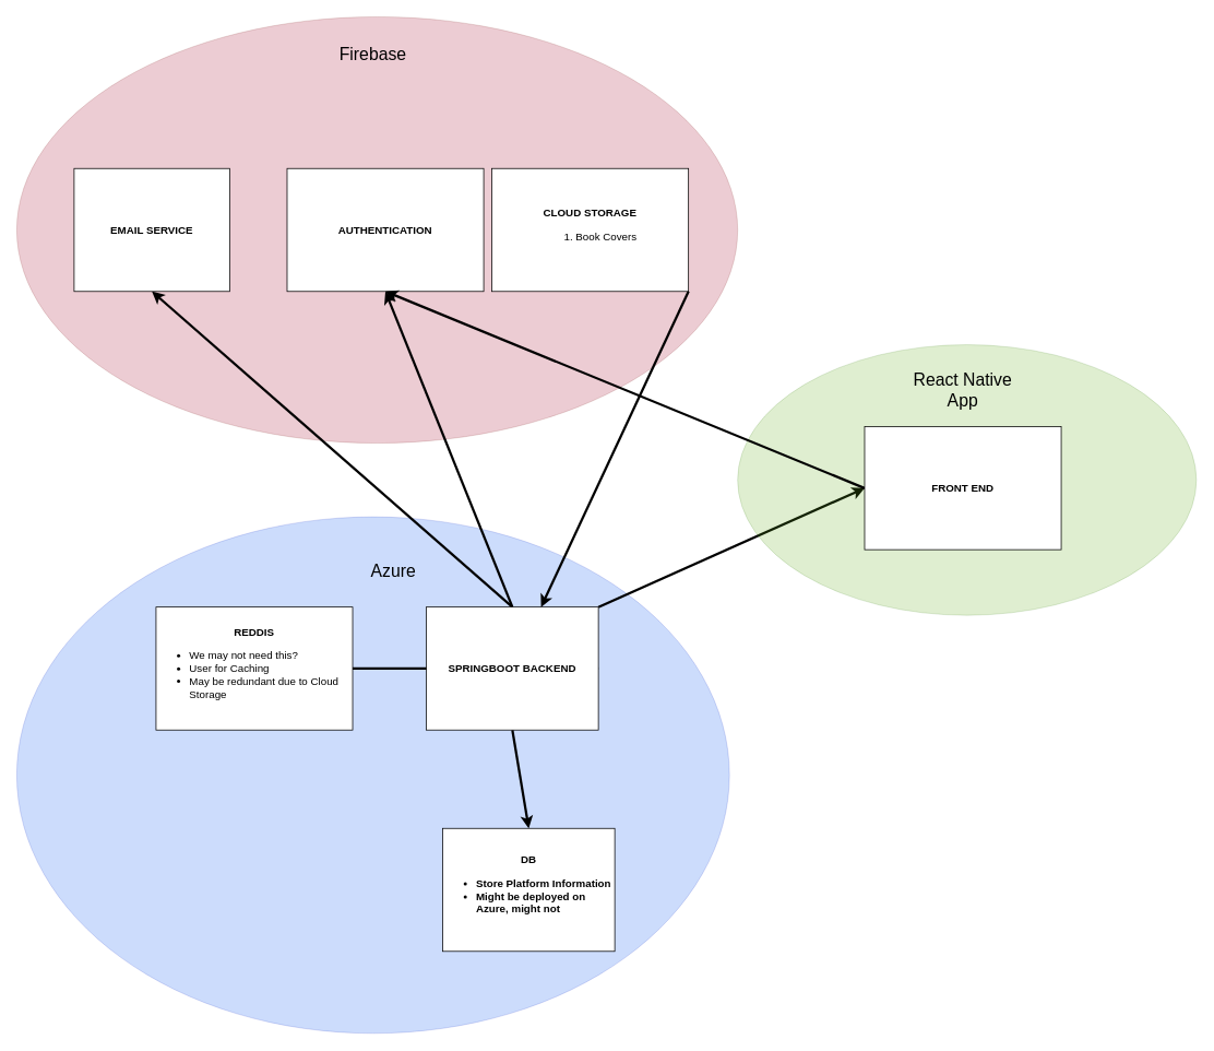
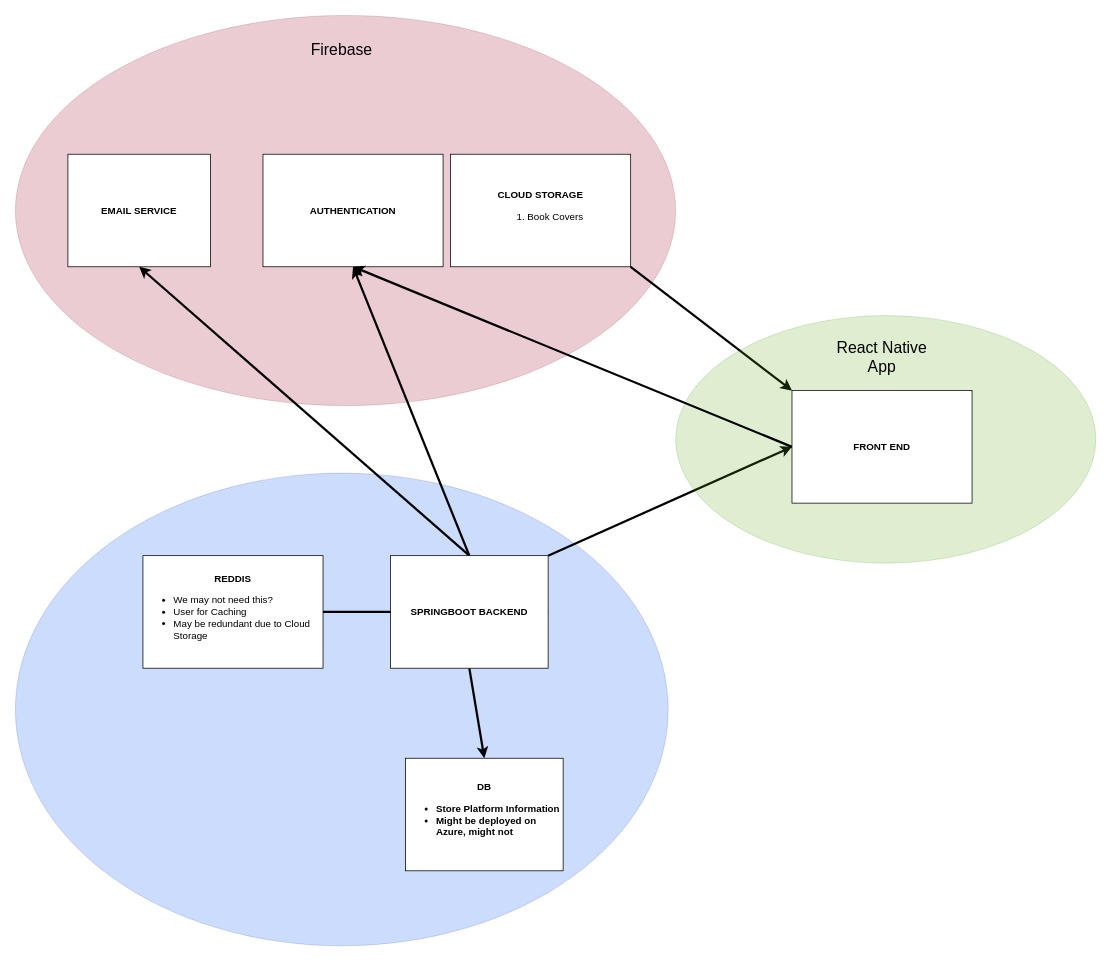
- <mxCell id="11" style="edgeStyle=none;html=1;exitX=1;exitY=1;exitDx=0;exitDy=0;strokeWidth=3;fontSize=13;" edge="1" parent="1" source="12" target="9"><mxGeometry relative="1" as="geometry" /></mxCell>
+ <mxCell id="11" style="edgeStyle=none;html=1;exitX=1;exitY=1;exitDx=0;exitDy=0;entryX=0;entryY=0;entryDx=0;entryDy=0;strokeWidth=3;fontSize=13;" edge="1" parent="1" source="12" target="19"><mxGeometry relative="1" as="geometry" /></mxCell>
- <mxCell id="15" value="&lt;font style=&quot;font-size: 21px;&quot;&gt;Azure&lt;/font&gt;" style="text;strokeColor=none;align=center;fillColor=none;html=1;verticalAlign=middle;whiteSpace=wrap;rounded=0;opacity=20;" parent="1" vertex="1"><mxGeometry x="400" y="670" width="160" height="50" as="geometry" /></mxCell>
